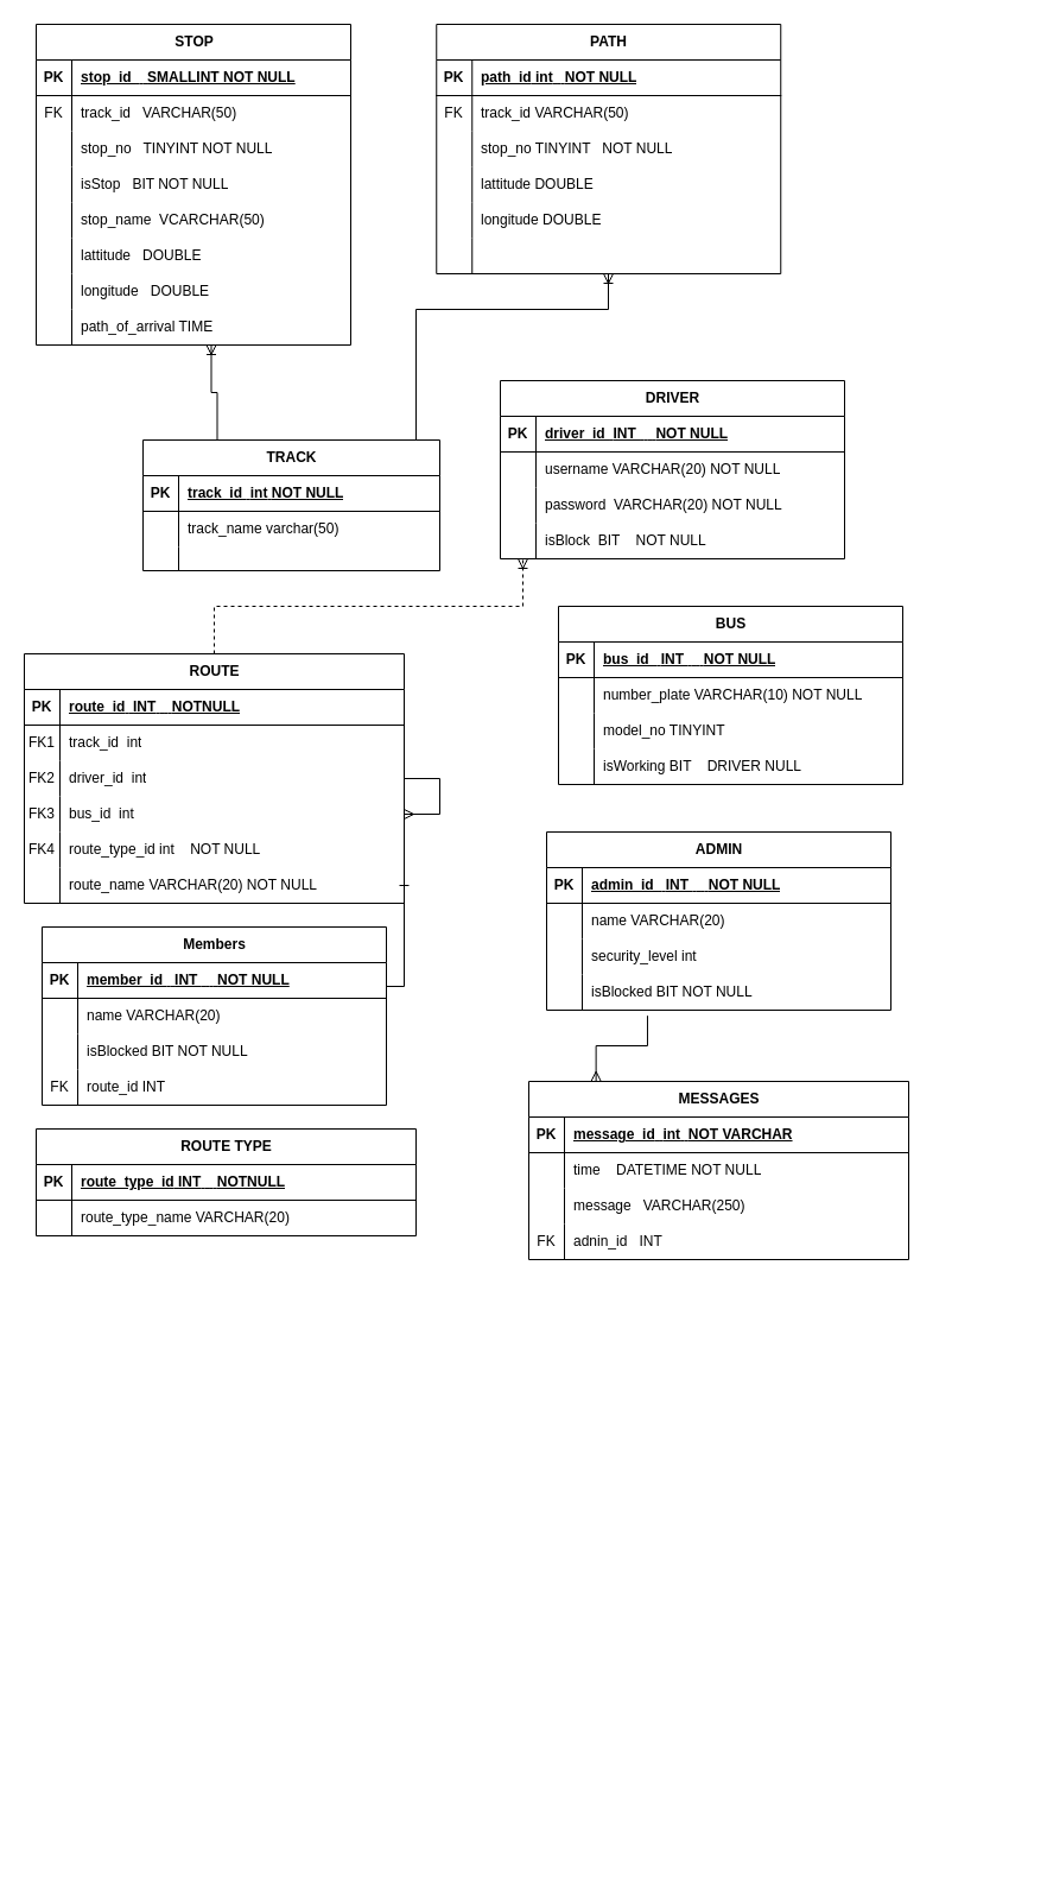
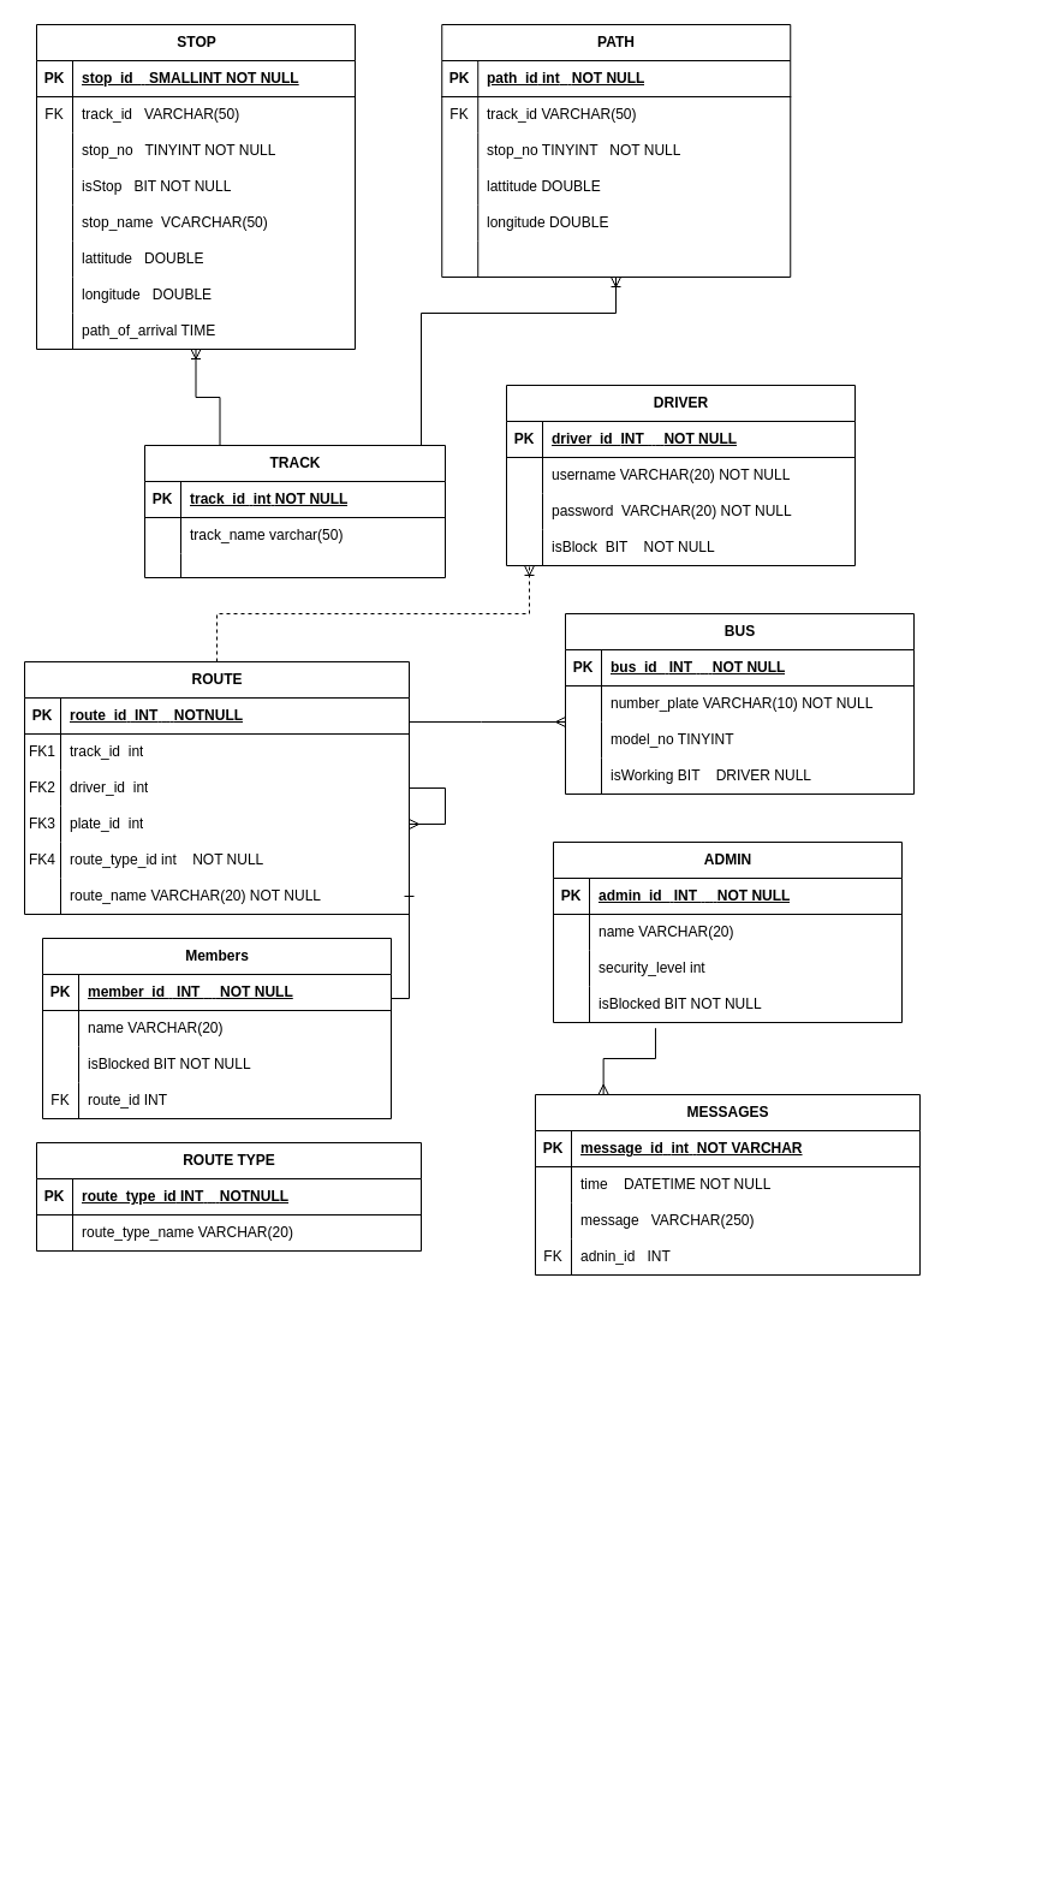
- <mxCell id="121" value="" style="fontSize=12;html=1;endArrow=ERoneToMany;rounded=0;exitX=0.25;exitY=0;exitDx=0;exitDy=0;elbow=vertical;edgeStyle=orthogonalEdgeStyle;" parent="1" source="2" target="36" edge="1"><mxGeometry width="100" height="100" relative="1" as="geometry"><mxPoint x="170" y="440" as="sourcePoint" /><mxPoint x="270" y="340" as="targetPoint" /></mxGeometry></mxCell>
+ <mxCell id="121" value="" style="fontSize=12;html=1;endArrow=ERoneToMany;rounded=0;exitX=0.25;exitY=0;exitDx=0;exitDy=0;elbow=vertical;edgeStyle=orthogonalEdgeStyle;" parent="1" source="2" target="12" edge="1"><mxGeometry width="100" height="100" relative="1" as="geometry"><mxPoint x="170" y="440" as="sourcePoint" /><mxPoint x="270" y="340" as="targetPoint" /></mxGeometry></mxCell>
+ <mxCell id="126" value="" style="edgeStyle=elbowEdgeStyle;fontSize=12;html=1;endArrow=ERmany;rounded=0;elbow=vertical;" parent="1" source="82" target="69" edge="1"><mxGeometry width="100" height="100" relative="1" as="geometry"><mxPoint x="780" y="740" as="sourcePoint" /><mxPoint x="880" y="640" as="targetPoint" /><Array as="points"><mxPoint x="400" y="600" /><mxPoint x="650" y="580" /><mxPoint x="630" y="620" /></Array></mxGeometry></mxCell>
- <mxCell id="94" value="bus_id&lt;span style=&quot;white-space: pre;&quot;&gt; &lt;/span&gt;&lt;span style=&quot;white-space: pre;&quot;&gt; &lt;/span&gt;int" style="shape=partialRectangle;connectable=0;fillColor=none;top=0;left=0;bottom=0;right=0;align=left;spacingLeft=6;overflow=hidden;whiteSpace=wrap;html=1;" parent="92" vertex="1"><mxGeometry x="30" width="290" height="30" as="geometry"><mxRectangle width="290" height="30" as="alternateBounds" /></mxGeometry></mxCell>
+ <mxCell id="94" value="plate_id&lt;span style=&quot;white-space: pre;&quot;&gt; &lt;/span&gt;&lt;span style=&quot;white-space: pre;&quot;&gt; &lt;/span&gt;int" style="shape=partialRectangle;connectable=0;fillColor=none;top=0;left=0;bottom=0;right=0;align=left;spacingLeft=6;overflow=hidden;whiteSpace=wrap;html=1;" parent="92" vertex="1"><mxGeometry x="30" width="290" height="30" as="geometry"><mxRectangle width="290" height="30" as="alternateBounds" /></mxGeometry></mxCell>
